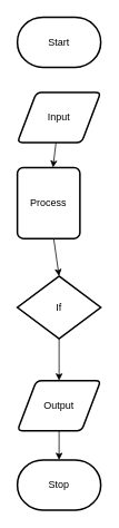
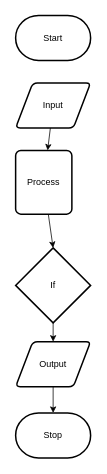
- <mxCell id="8" value="If" style="strokeWidth=2;html=1;shape=mxgraph.flowchart.decision;whiteSpace=wrap;" vertex="1" parent="1"><mxGeometry x="20" y="330" width="100" height="75" as="geometry" /></mxCell>
+ <mxCell id="8" value="If" style="strokeWidth=2;html=1;shape=mxgraph.flowchart.decision;whiteSpace=wrap;" vertex="1" parent="1"><mxGeometry x="20" y="330" width="100" height="100" as="geometry" /></mxCell>
